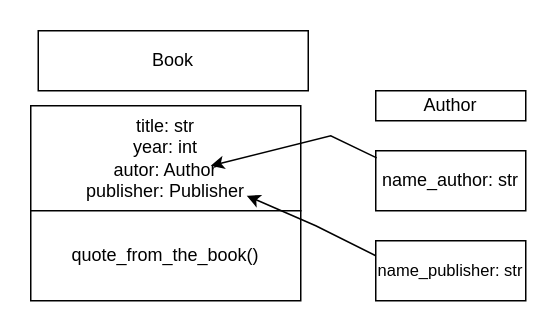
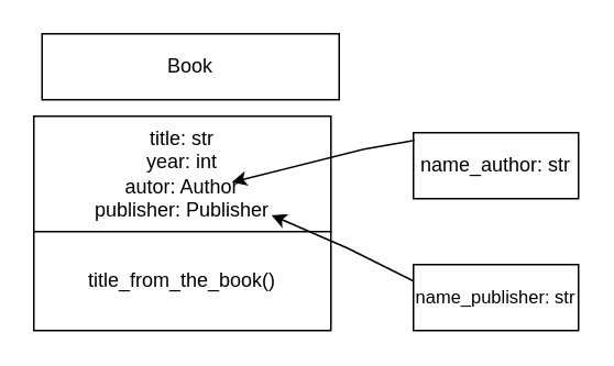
- <mxCell id="5" value="Author" style="rounded=0;whiteSpace=wrap;html=1;" vertex="1" parent="1"><mxGeometry x="250" y="60" width="100" height="20" as="geometry" /></mxCell>
- <mxCell id="6" value="name_author: str" style="whiteSpace=wrap;html=1;" vertex="1" parent="1"><mxGeometry x="250" y="100" width="100" height="40" as="geometry" /></mxCell>
+ <mxCell id="6" value="name_author: str" style="whiteSpace=wrap;html=1;" vertex="1" parent="1"><mxGeometry x="250" y="80" width="100" height="40" as="geometry" /></mxCell>
- <mxCell id="4" value="quote_from_the_book()" style="rounded=0;whiteSpace=wrap;html=1;" vertex="1" parent="1"><mxGeometry x="20" y="140" width="180" height="60" as="geometry" /></mxCell>
+ <mxCell id="4" value="title_from_the_book()" style="rounded=0;whiteSpace=wrap;html=1;" vertex="1" parent="1"><mxGeometry x="20" y="140" width="180" height="60" as="geometry" /></mxCell>
